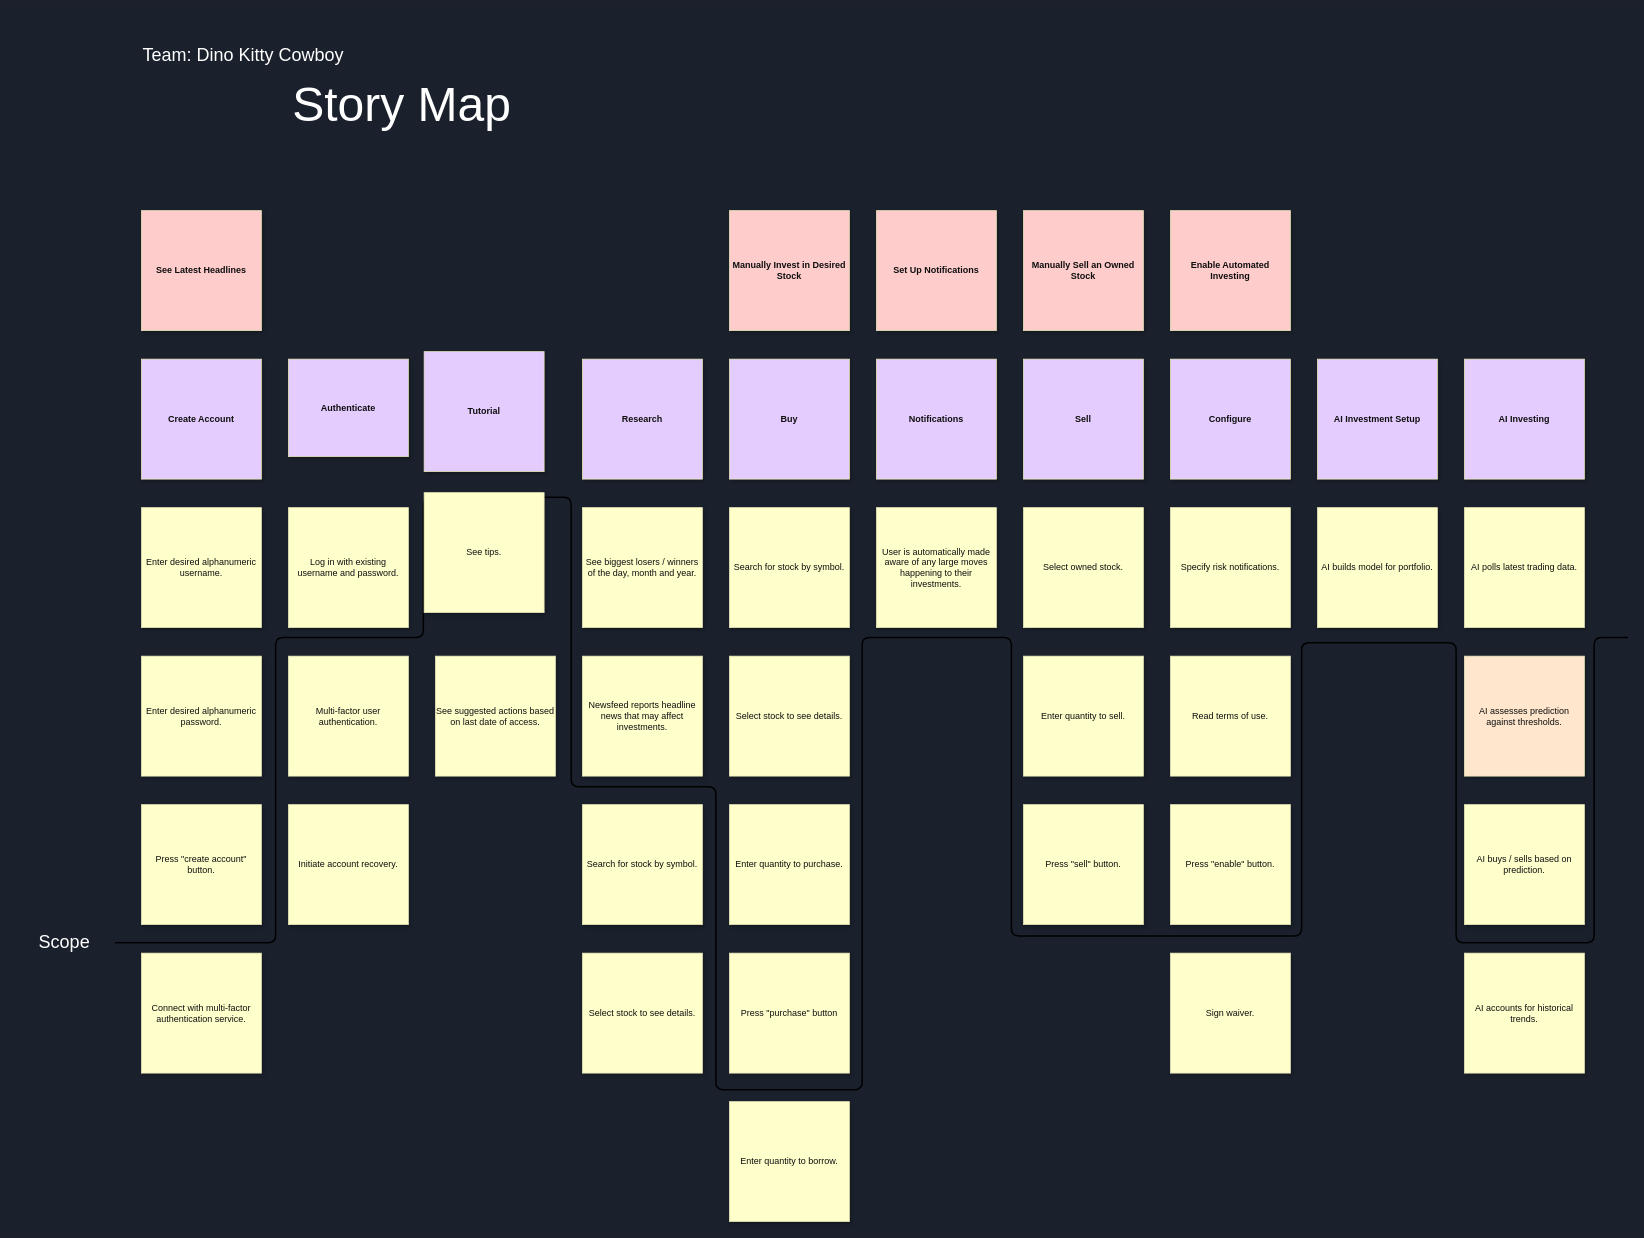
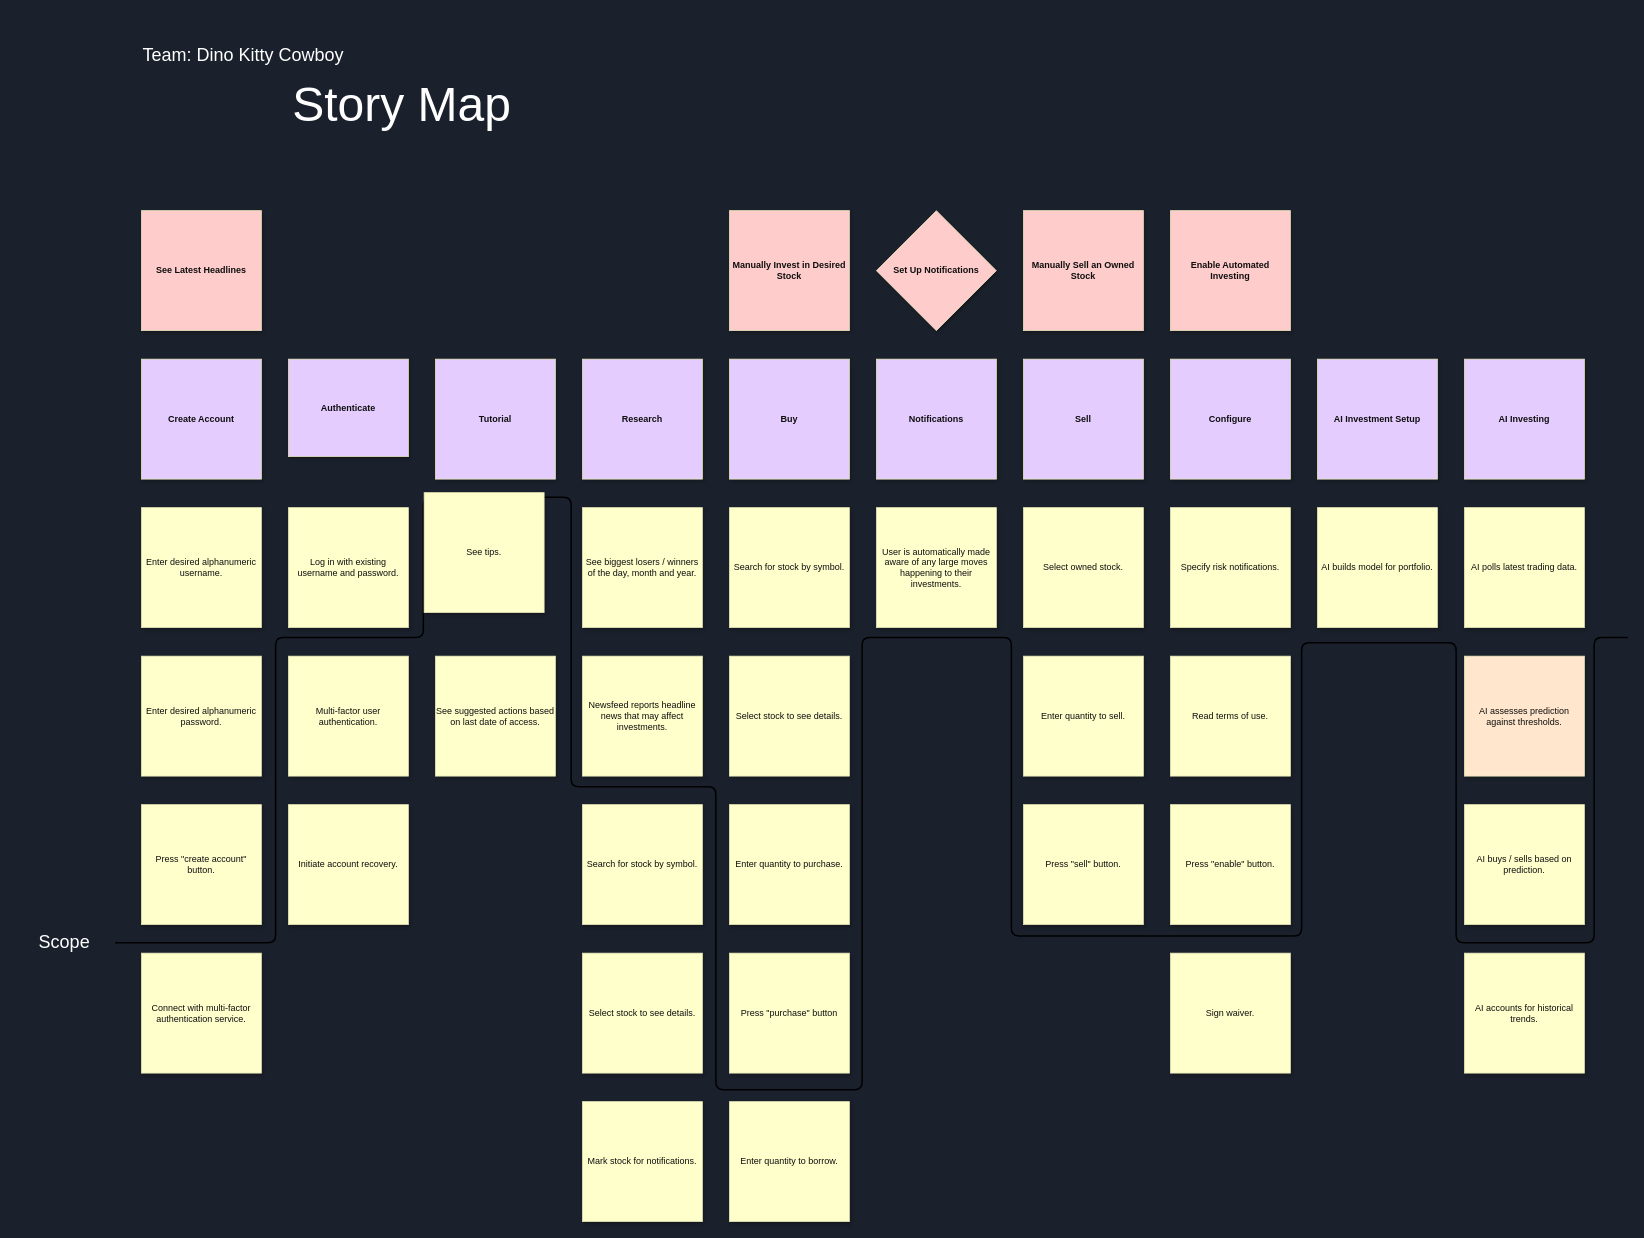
- <mxCell id="20" value="&lt;font color=&quot;#0f0f0f&quot;&gt;Set Up Notifications&lt;/font&gt;" style="whiteSpace=wrap;html=1;aspect=fixed;fillColor=#FFCCCC;shadow=1;rounded=0;strokeColor=#E6E6B8;fontStyle=1" vertex="1" parent="1"><mxGeometry x="1168" y="280" width="160" height="160" as="geometry" /></mxCell>
+ <mxCell id="20" value="&lt;font color=&quot;#0f0f0f&quot;&gt;Set Up Notifications&lt;/font&gt;" style="rhombus;whiteSpace=wrap;html=1;aspect=fixed;fillColor=#FFCCCC;shadow=1;strokeColor=#E6E6B8;fontStyle=1;" vertex="1" parent="1"><mxGeometry x="1168" y="280" width="160" height="160" as="geometry" /></mxCell>
- <mxCell id="32" value="&lt;font color=&quot;#0f0f0f&quot;&gt;Tutorial&lt;/font&gt;" style="whiteSpace=wrap;html=1;aspect=fixed;fillColor=#E5CCFF;shadow=1;rounded=0;strokeColor=#E6E6B8;fontStyle=1" vertex="1" parent="1"><mxGeometry x="565" y="468" width="160" height="160" as="geometry" /></mxCell>
+ <mxCell id="32" value="&lt;font color=&quot;#0f0f0f&quot;&gt;Tutorial&lt;/font&gt;" style="whiteSpace=wrap;html=1;aspect=fixed;fillColor=#E5CCFF;shadow=1;rounded=0;strokeColor=#E6E6B8;fontStyle=1" vertex="1" parent="1"><mxGeometry x="580" y="478" width="160" height="160" as="geometry" /></mxCell>
+ <mxCell id="50" value="&lt;font color=&quot;#0f0f0f&quot;&gt;Mark stock for notifications.&lt;/font&gt;" style="whiteSpace=wrap;html=1;aspect=fixed;fillColor=#FFFFCC;shadow=1;rounded=0;strokeColor=#E6E6B8;fontStyle=0" vertex="1" parent="1"><mxGeometry x="776" y="1468" width="160" height="160" as="geometry" /></mxCell>
